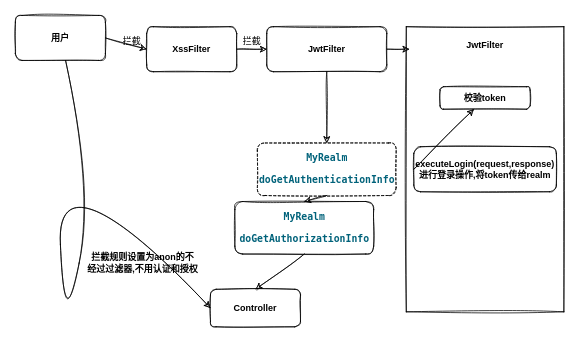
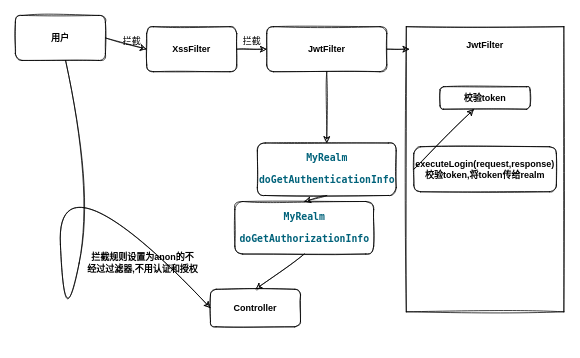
- <mxCell id="5" value="&lt;pre style=&quot;background-color: #ffffff ; color: #080808 ; font-family: &amp;#34;jetbrains mono&amp;#34; , monospace ; font-size: 9.8pt&quot;&gt;&lt;span style=&quot;color: #00627a&quot;&gt;&lt;b&gt;MyRealm&lt;/b&gt;&lt;/span&gt;&lt;/pre&gt;&lt;pre style=&quot;background-color: #ffffff ; color: #080808 ; font-family: &amp;#34;jetbrains mono&amp;#34; , monospace ; font-size: 9.8pt&quot;&gt;&lt;b style=&quot;font-size: 9.8pt ; color: rgb(0 , 98 , 122) ; white-space: normal&quot;&gt;doGetAuthenticationInfo&lt;/b&gt;&lt;/pre&gt;" style="rounded=1;whiteSpace=wrap;html=1;sketch=1;dashed=1;" parent="1" vertex="1"><mxGeometry x="342.5" y="190" width="185" height="70" as="geometry" /></mxCell>
+ <mxCell id="5" value="&lt;pre style=&quot;background-color: #ffffff ; color: #080808 ; font-family: &amp;#34;jetbrains mono&amp;#34; , monospace ; font-size: 9.8pt&quot;&gt;&lt;span style=&quot;color: #00627a&quot;&gt;&lt;b&gt;MyRealm&lt;/b&gt;&lt;/span&gt;&lt;/pre&gt;&lt;pre style=&quot;background-color: #ffffff ; color: #080808 ; font-family: &amp;#34;jetbrains mono&amp;#34; , monospace ; font-size: 9.8pt&quot;&gt;&lt;b style=&quot;font-size: 9.8pt ; color: rgb(0 , 98 , 122) ; white-space: normal&quot;&gt;doGetAuthenticationInfo&lt;/b&gt;&lt;/pre&gt;" style="rounded=1;whiteSpace=wrap;html=1;sketch=1;" parent="1" vertex="1"><mxGeometry x="342.5" y="190" width="185" height="70" as="geometry" /></mxCell>
- <mxCell id="14" value="&lt;b&gt;executeLogin(request,response)&lt;br&gt;进行登录操作,将token传给realm&lt;br&gt;&lt;/b&gt;" style="rounded=1;whiteSpace=wrap;html=1;sketch=1;" parent="1" vertex="1"><mxGeometry x="551" y="195" width="190" height="60" as="geometry" /></mxCell>
+ <mxCell id="14" value="&lt;b&gt;executeLogin(request,response)&lt;br&gt;校验token,将token传给realm&lt;br&gt;&lt;/b&gt;" style="rounded=1;whiteSpace=wrap;html=1;sketch=1;" parent="1" vertex="1"><mxGeometry x="551" y="195" width="190" height="60" as="geometry" /></mxCell>
